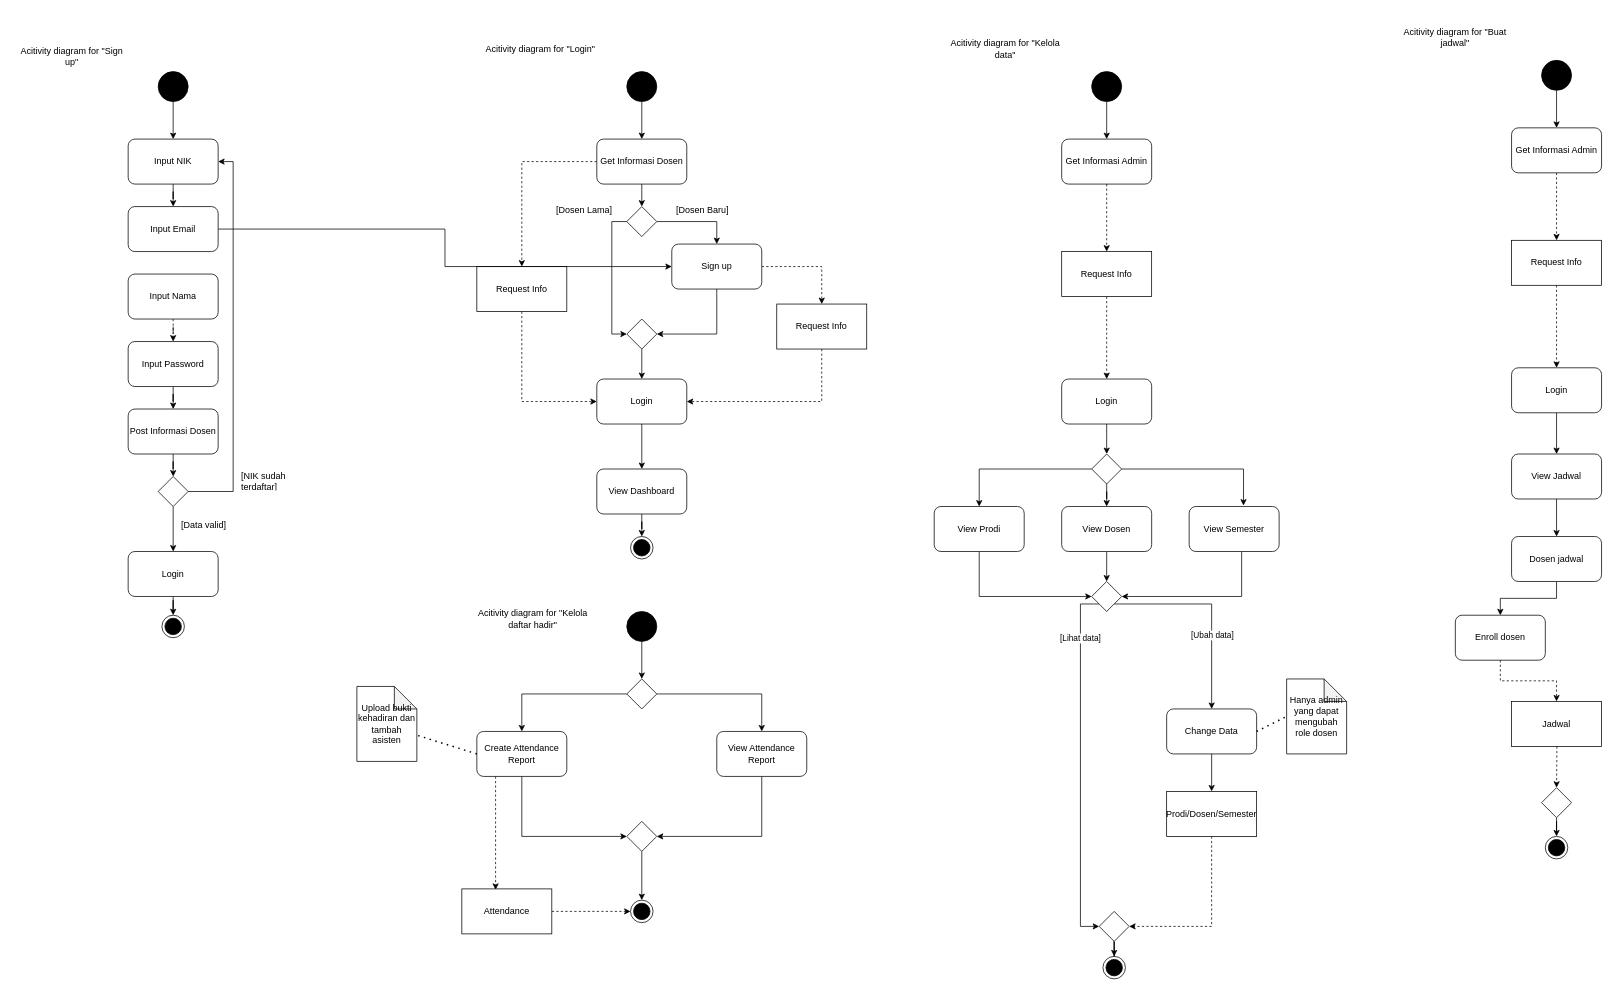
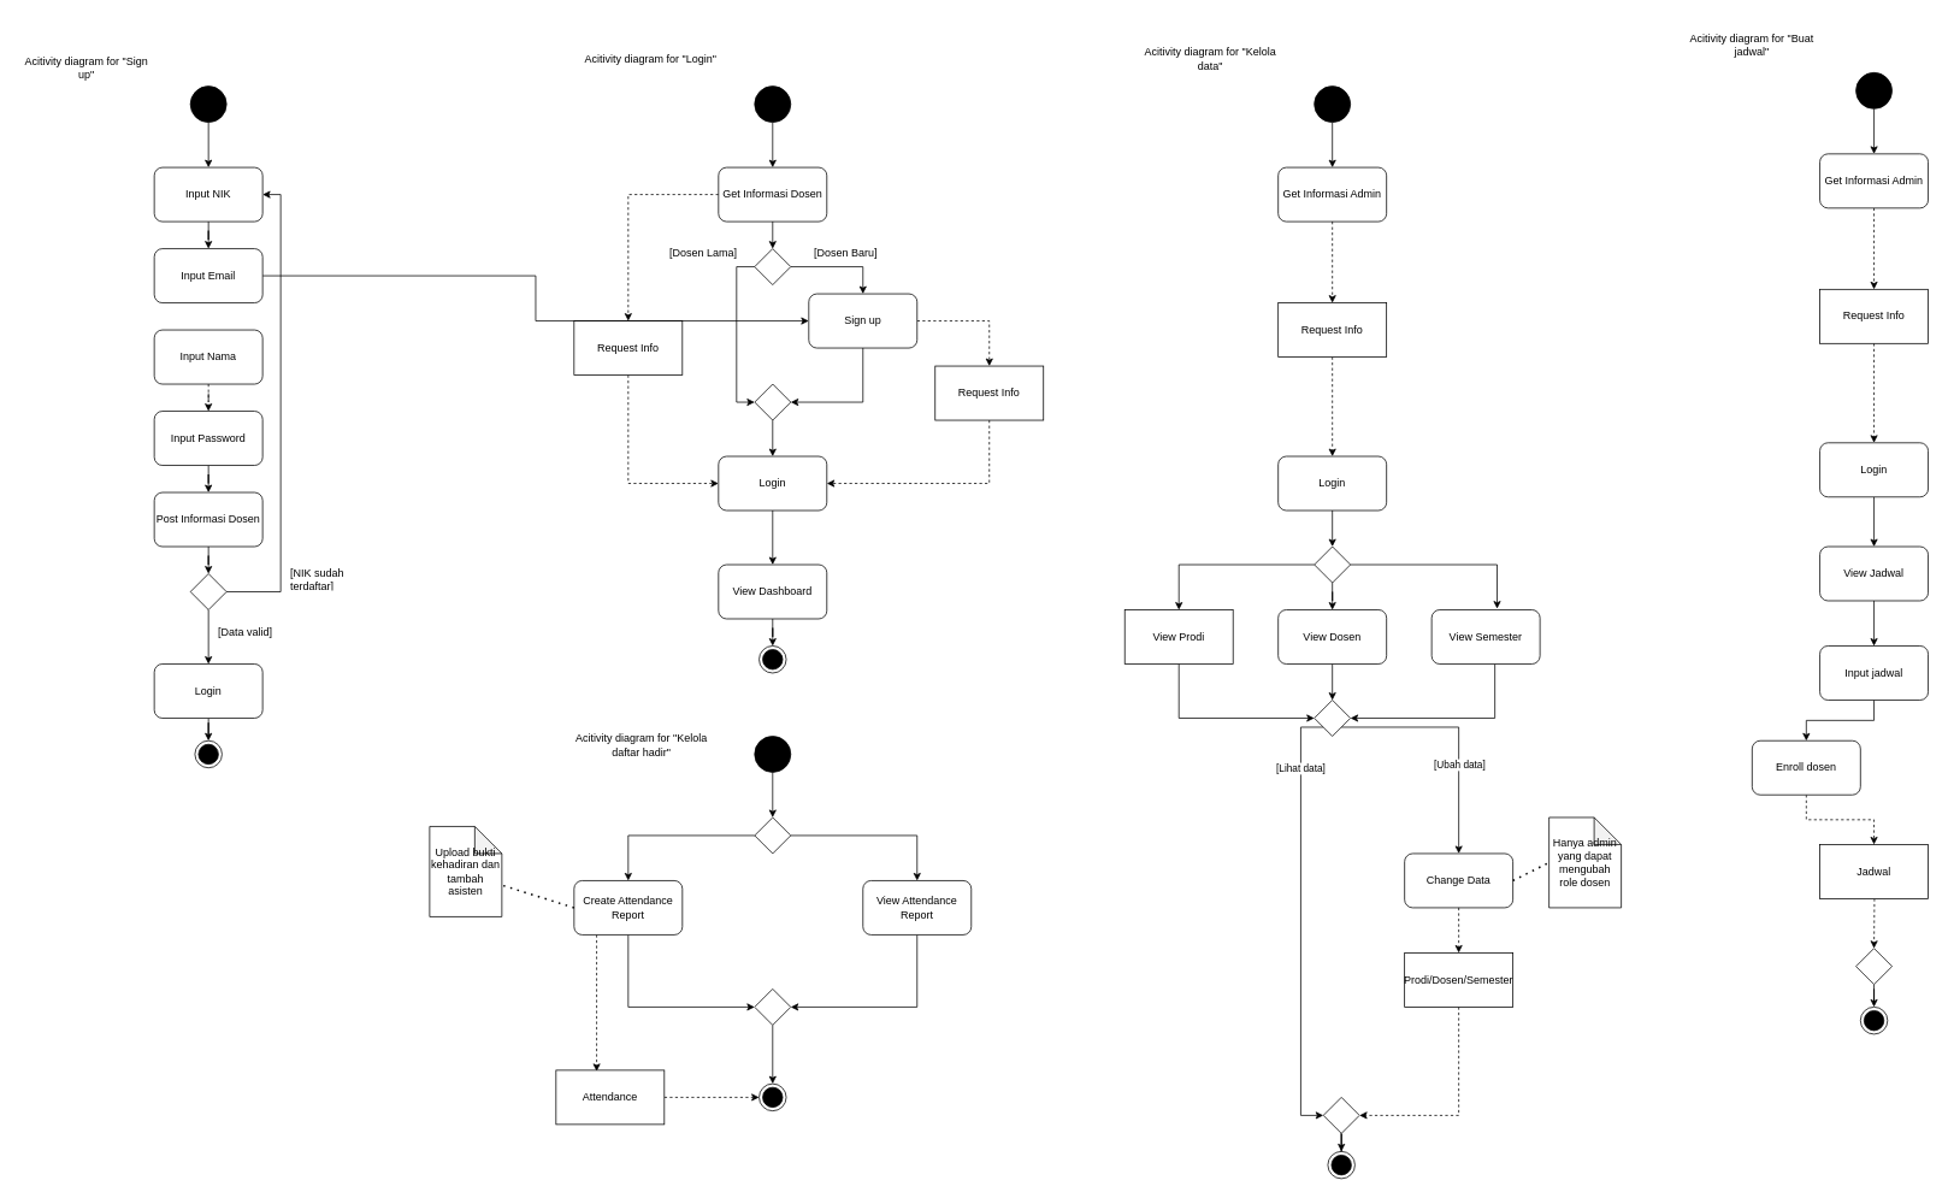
- <mxCell id="86" value="View Prodi" style="rounded=1;whiteSpace=wrap;html=1;fillColor=default;" vertex="1" parent="1"><mxGeometry x="1245" y="675" width="120" height="60" as="geometry" /></mxCell>
+ <mxCell id="86" value="View Prodi" style="whiteSpace=wrap;html=1;fillColor=default;rounded=0;" vertex="1" parent="1"><mxGeometry x="1245" y="675" width="120" height="60" as="geometry" /></mxCell>
- <mxCell id="111" value="Dosen jadwal" style="rounded=1;whiteSpace=wrap;html=1;fillColor=default;" vertex="1" parent="1"><mxGeometry x="2015" y="715" width="120" height="60" as="geometry" /></mxCell>
+ <mxCell id="111" value="Input jadwal" style="rounded=1;whiteSpace=wrap;html=1;fillColor=default;" vertex="1" parent="1"><mxGeometry x="2015" y="715" width="120" height="60" as="geometry" /></mxCell>
- <mxCell id="55" style="edgeStyle=orthogonalEdgeStyle;rounded=0;orthogonalLoop=1;jettySize=auto;html=1;entryX=0.5;entryY=0;entryDx=0;entryDy=0;dashed=0;exitX=0.5;exitY=1;exitDx=0;exitDy=0;" parent="1" source="48" target="54" edge="1"><mxGeometry x="0.365" y="395" relative="1" as="geometry"><mxPoint x="1685" y="820" as="sourcePoint" /><mxPoint x="1685" y="981.2" as="targetPoint" /><Array as="points" /><mxPoint as="offset" /></mxGeometry></mxCell>
+ <mxCell id="55" style="edgeStyle=orthogonalEdgeStyle;rounded=0;orthogonalLoop=1;jettySize=auto;html=1;entryX=0.5;entryY=0;entryDx=0;entryDy=0;dashed=1;exitX=0.5;exitY=1;exitDx=0;exitDy=0;" parent="1" source="48" target="54" edge="1"><mxGeometry x="0.365" y="395" relative="1" as="geometry"><mxPoint x="1685" y="820" as="sourcePoint" /><mxPoint x="1685" y="981.2" as="targetPoint" /><Array as="points" /><mxPoint as="offset" /></mxGeometry></mxCell>
